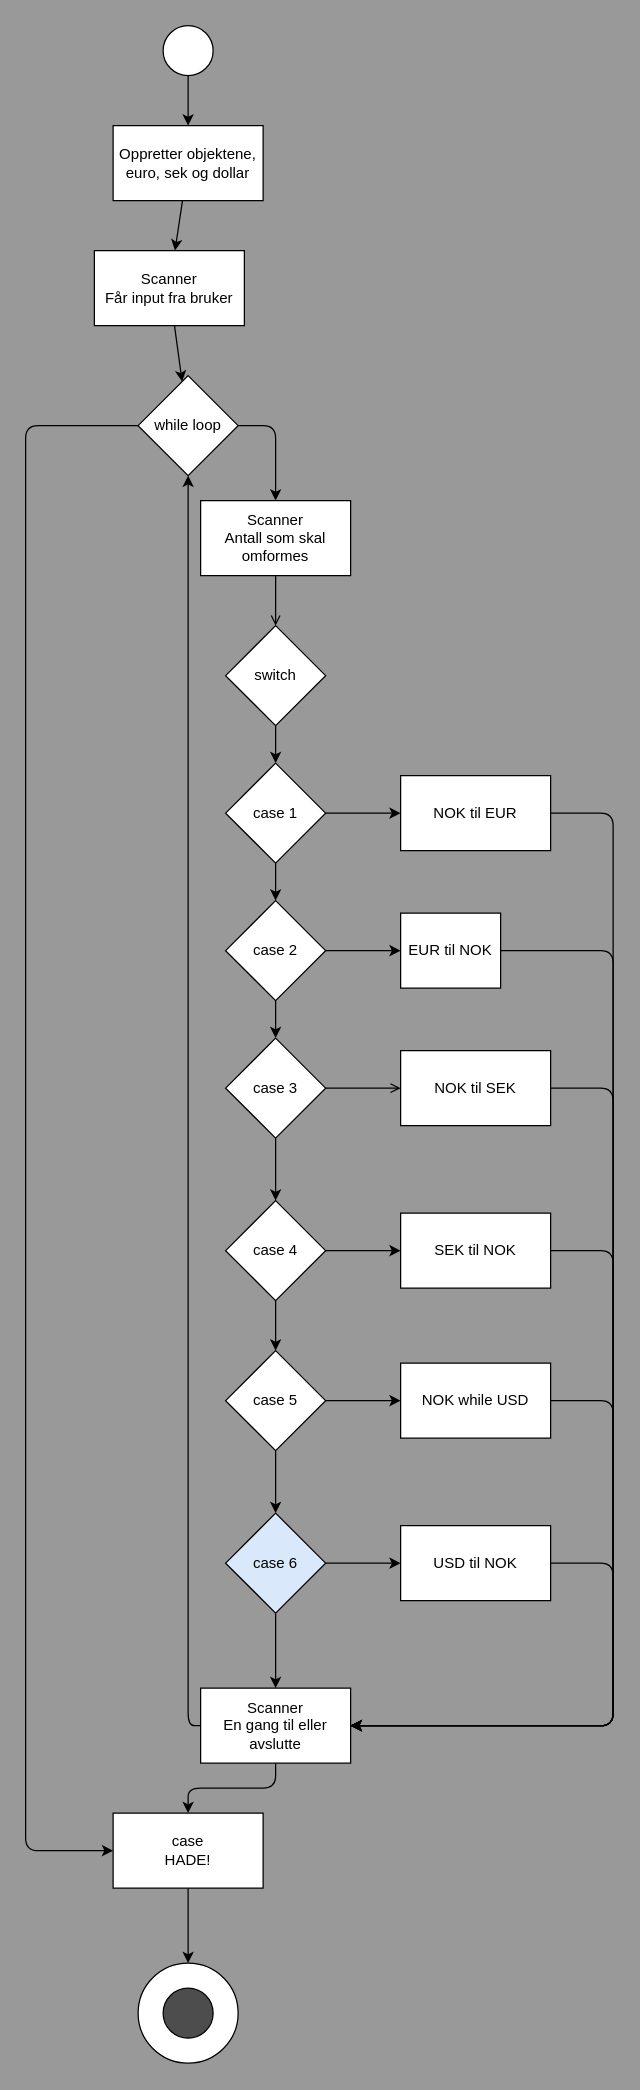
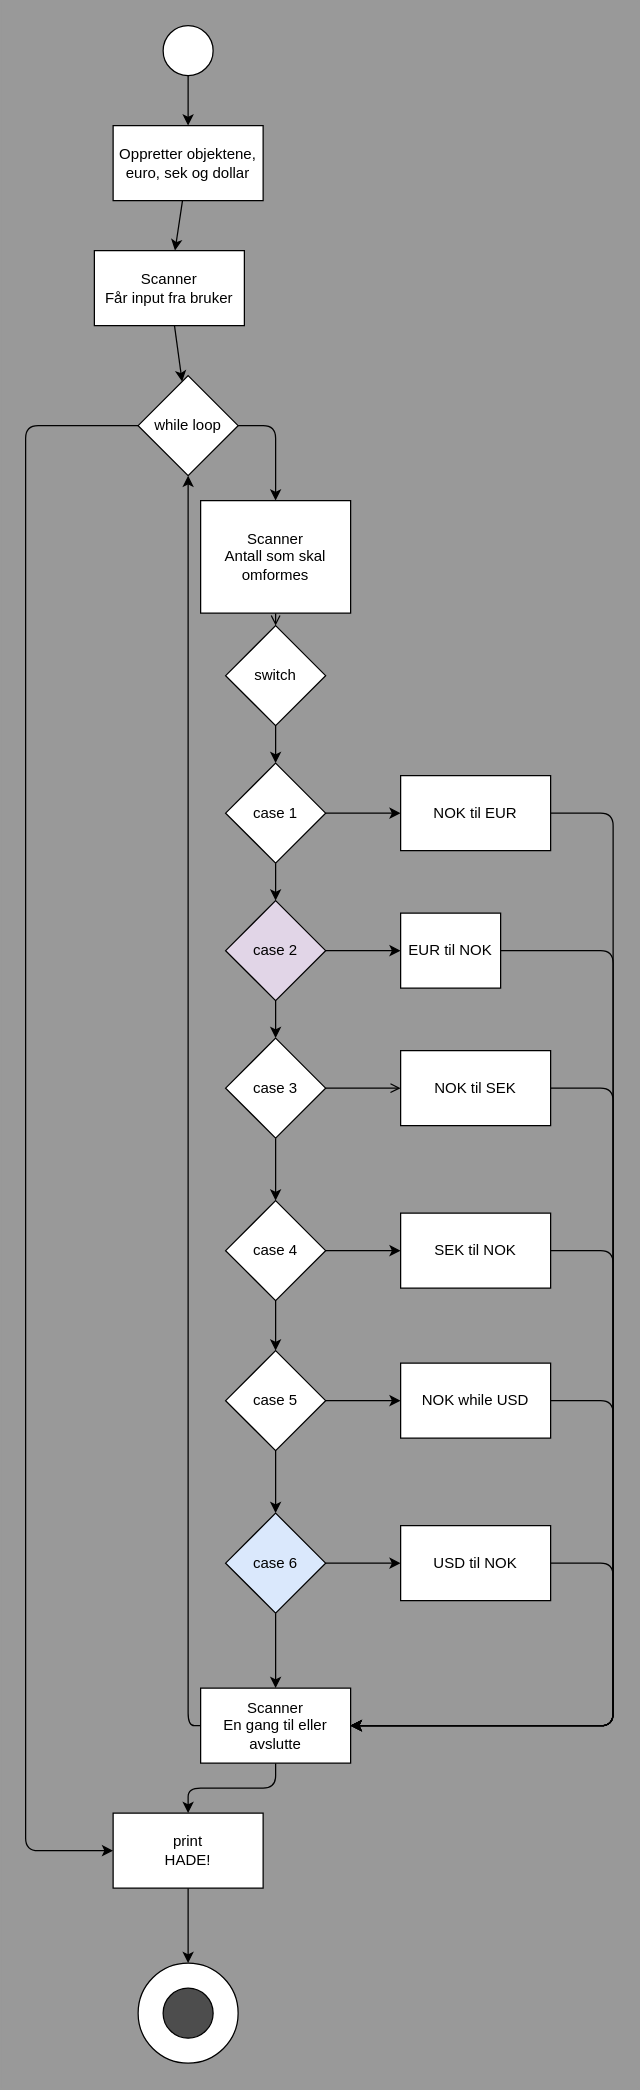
- <mxCell id="23" value="Scanner&lt;br&gt;Antall som skal omformes" style="whiteSpace=wrap;html=1;" vertex="1" parent="1"><mxGeometry x="160" y="400" width="120" height="60" as="geometry" /></mxCell>
+ <mxCell id="23" value="Scanner&lt;br&gt;Antall som skal omformes" style="whiteSpace=wrap;html=1;" vertex="1" parent="1"><mxGeometry x="160" y="400" width="120" height="90" as="geometry" /></mxCell>
- <mxCell id="18" value="case 2" style="rhombus;whiteSpace=wrap;html=1;" vertex="1" parent="1"><mxGeometry x="180" y="720" width="80" height="80" as="geometry" /></mxCell>
+ <mxCell id="18" value="case 2" style="rhombus;whiteSpace=wrap;html=1;fillColor=#e1d5e7;" vertex="1" parent="1"><mxGeometry x="180" y="720" width="80" height="80" as="geometry" /></mxCell>
- <mxCell id="50" value="case&lt;br&gt;HADE!" style="whiteSpace=wrap;html=1;" vertex="1" parent="1"><mxGeometry x="90" y="1450" width="120" height="60" as="geometry" /></mxCell>
+ <mxCell id="50" value="print&lt;br&gt;HADE!" style="whiteSpace=wrap;html=1;" vertex="1" parent="1"><mxGeometry x="90" y="1450" width="120" height="60" as="geometry" /></mxCell>
